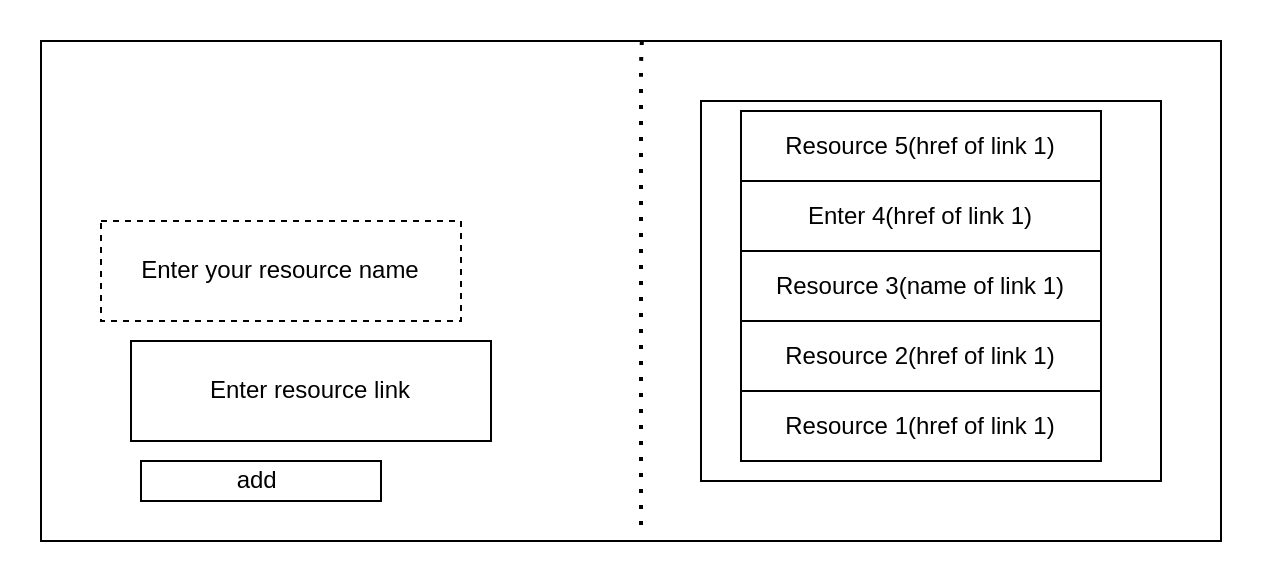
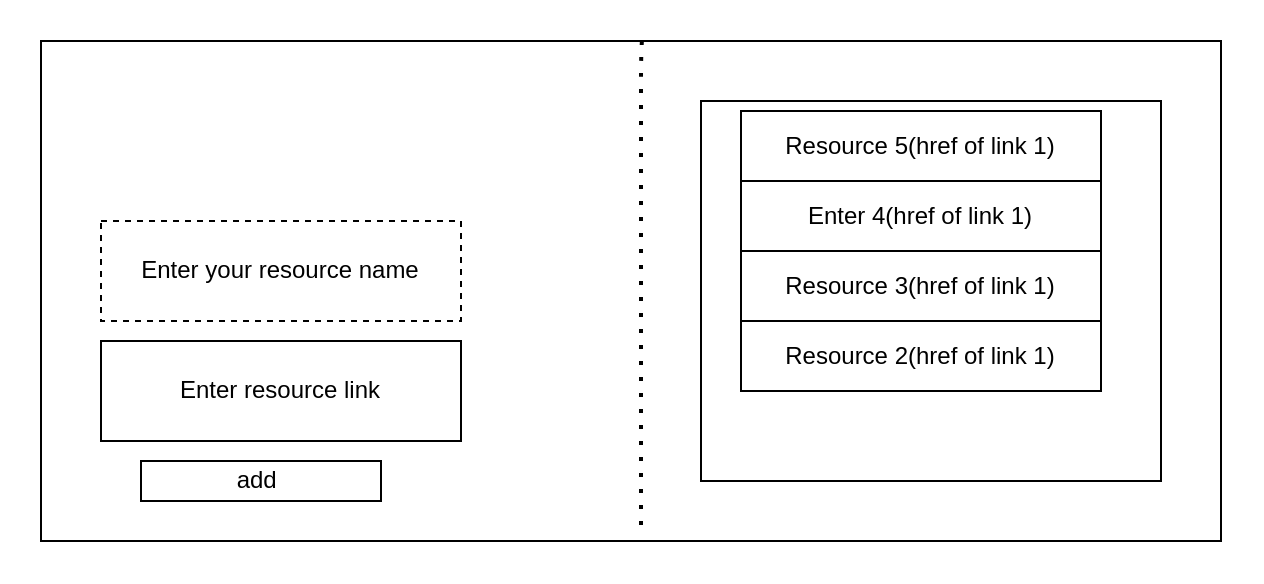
- <mxCell id="10" value="Resource 3(name of link 1)" style="rounded=0;whiteSpace=wrap;html=1;" vertex="1" parent="1"><mxGeometry x="370" y="125" width="180" height="35" as="geometry" /></mxCell>
+ <mxCell id="10" value="Resource 3(href of link 1)" style="rounded=0;whiteSpace=wrap;html=1;" vertex="1" parent="1"><mxGeometry x="370" y="125" width="180" height="35" as="geometry" /></mxCell>
- <mxCell id="4" value="Enter resource link" style="rounded=0;whiteSpace=wrap;html=1;" vertex="1" parent="1"><mxGeometry x="65" y="170" width="180" height="50" as="geometry" /></mxCell>
+ <mxCell id="4" value="Enter resource link" style="rounded=0;whiteSpace=wrap;html=1;" vertex="1" parent="1"><mxGeometry x="50" y="170" width="180" height="50" as="geometry" /></mxCell>
- <mxCell id="8" value="Resource 1(href of link 1)" style="rounded=0;whiteSpace=wrap;html=1;" vertex="1" parent="1"><mxGeometry x="370" y="195" width="180" height="35" as="geometry" /></mxCell>
